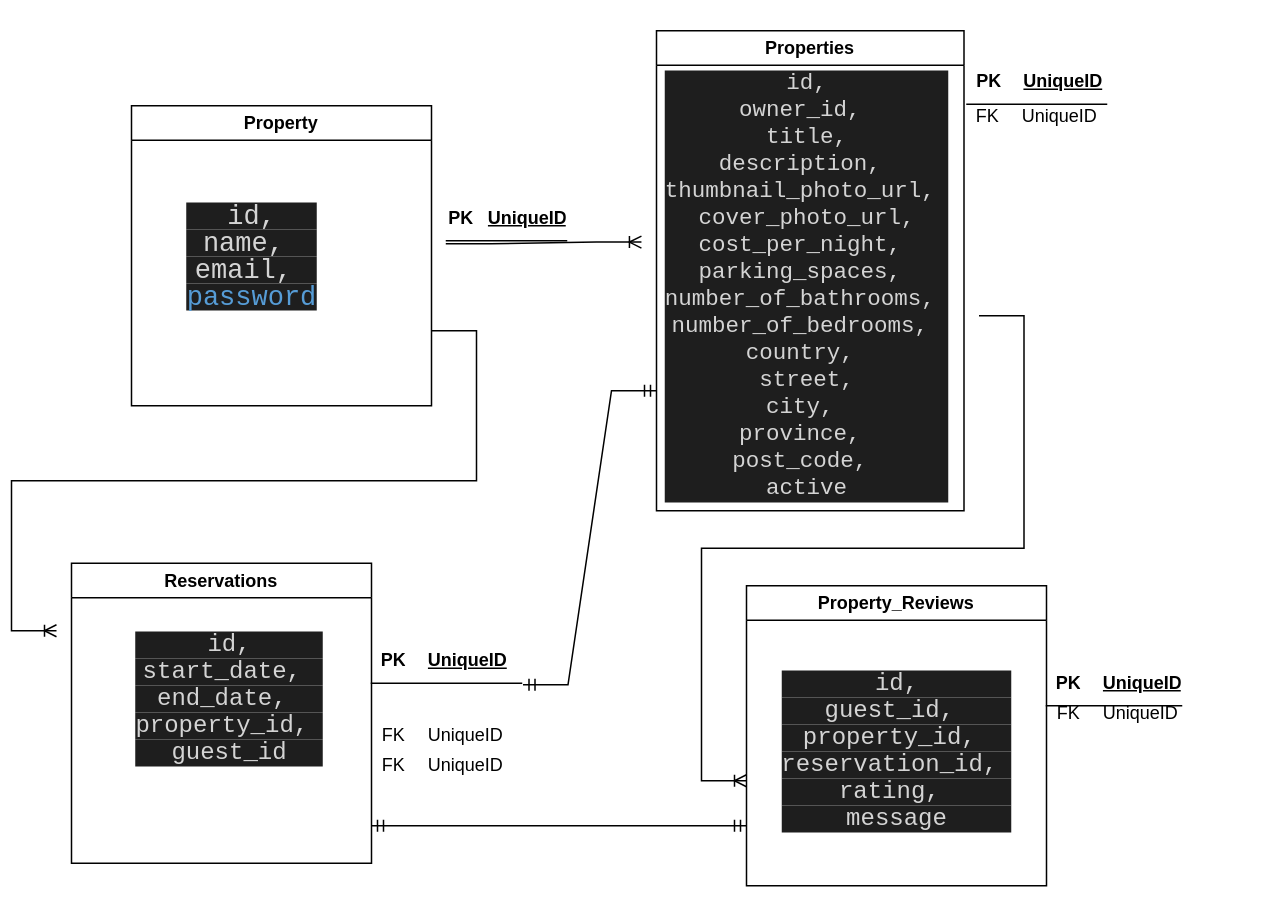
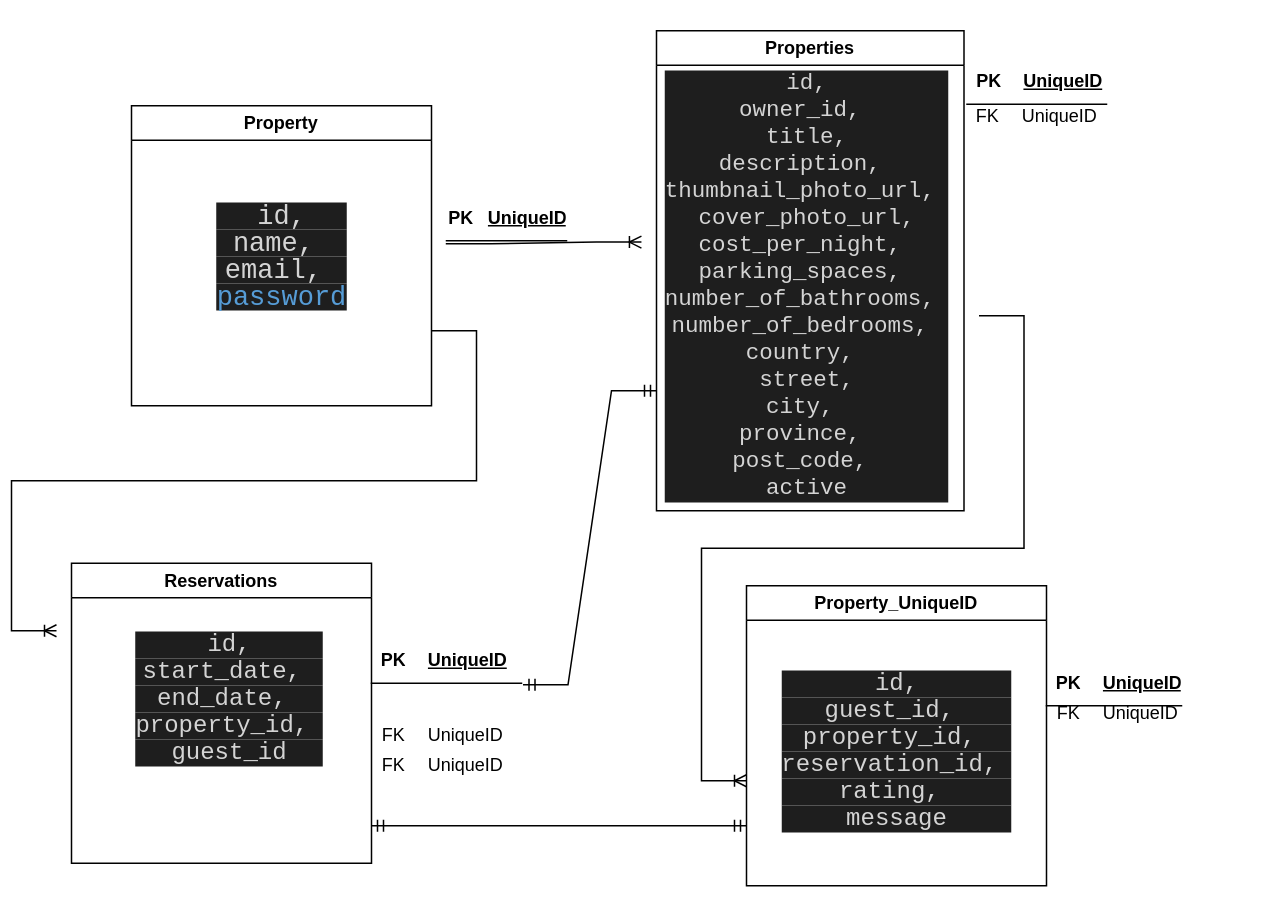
- <mxCell id="3" value="&lt;div style=&quot;color: rgb(212, 212, 212); background-color: rgb(30, 30, 30); font-family: &amp;quot;Fira Code&amp;quot;, Menlo, Monaco, &amp;quot;Courier New&amp;quot;, monospace, Menlo, Monaco, &amp;quot;Courier New&amp;quot;, monospace; line-height: 18px; font-size: 18px;&quot;&gt;id,&lt;/div&gt;&lt;div style=&quot;color: rgb(212, 212, 212); background-color: rgb(30, 30, 30); font-family: &amp;quot;Fira Code&amp;quot;, Menlo, Monaco, &amp;quot;Courier New&amp;quot;, monospace, Menlo, Monaco, &amp;quot;Courier New&amp;quot;, monospace; line-height: 18px; font-size: 18px;&quot;&gt;name,&amp;nbsp;&lt;/div&gt;&lt;div style=&quot;color: rgb(212, 212, 212); background-color: rgb(30, 30, 30); font-family: &amp;quot;Fira Code&amp;quot;, Menlo, Monaco, &amp;quot;Courier New&amp;quot;, monospace, Menlo, Monaco, &amp;quot;Courier New&amp;quot;, monospace; line-height: 18px; font-size: 18px;&quot;&gt;email,&amp;nbsp;&lt;/div&gt;&lt;div style=&quot;color: rgb(212, 212, 212); background-color: rgb(30, 30, 30); font-family: &amp;quot;Fira Code&amp;quot;, Menlo, Monaco, &amp;quot;Courier New&amp;quot;, monospace, Menlo, Monaco, &amp;quot;Courier New&amp;quot;, monospace; line-height: 18px; font-size: 18px;&quot;&gt;&lt;span style=&quot;color: rgb(86, 156, 214); font-size: 18px;&quot;&gt;password&lt;/span&gt;&lt;/div&gt;" style="text;html=1;align=center;verticalAlign=middle;resizable=0;points=[];autosize=1;strokeColor=none;fillColor=none;fontSize=18;" vertex="1" parent="2"><mxGeometry x="25" y="55" width="110" height="90" as="geometry" /></mxCell>
+ <mxCell id="3" value="&lt;div style=&quot;color: rgb(212, 212, 212); background-color: rgb(30, 30, 30); font-family: &amp;quot;Fira Code&amp;quot;, Menlo, Monaco, &amp;quot;Courier New&amp;quot;, monospace, Menlo, Monaco, &amp;quot;Courier New&amp;quot;, monospace; line-height: 18px; font-size: 18px;&quot;&gt;id,&lt;/div&gt;&lt;div style=&quot;color: rgb(212, 212, 212); background-color: rgb(30, 30, 30); font-family: &amp;quot;Fira Code&amp;quot;, Menlo, Monaco, &amp;quot;Courier New&amp;quot;, monospace, Menlo, Monaco, &amp;quot;Courier New&amp;quot;, monospace; line-height: 18px; font-size: 18px;&quot;&gt;name,&amp;nbsp;&lt;/div&gt;&lt;div style=&quot;color: rgb(212, 212, 212); background-color: rgb(30, 30, 30); font-family: &amp;quot;Fira Code&amp;quot;, Menlo, Monaco, &amp;quot;Courier New&amp;quot;, monospace, Menlo, Monaco, &amp;quot;Courier New&amp;quot;, monospace; line-height: 18px; font-size: 18px;&quot;&gt;email,&amp;nbsp;&lt;/div&gt;&lt;div style=&quot;color: rgb(212, 212, 212); background-color: rgb(30, 30, 30); font-family: &amp;quot;Fira Code&amp;quot;, Menlo, Monaco, &amp;quot;Courier New&amp;quot;, monospace, Menlo, Monaco, &amp;quot;Courier New&amp;quot;, monospace; line-height: 18px; font-size: 18px;&quot;&gt;&lt;span style=&quot;color: rgb(86, 156, 214); font-size: 18px;&quot;&gt;password&lt;/span&gt;&lt;/div&gt;" style="text;html=1;align=center;verticalAlign=middle;resizable=0;points=[];autosize=1;strokeColor=none;fillColor=none;fontSize=18;" vertex="1" parent="2"><mxGeometry x="45" y="55" width="110" height="90" as="geometry" /></mxCell>
- <mxCell id="8" value="Property_Reviews" style="swimlane;whiteSpace=wrap;html=1;" vertex="1" parent="1"><mxGeometry x="480" y="390" width="200" height="200" as="geometry" /></mxCell>
+ <mxCell id="8" value="Property_UniqueID" style="swimlane;whiteSpace=wrap;html=1;" vertex="1" parent="1"><mxGeometry x="480" y="390" width="200" height="200" as="geometry" /></mxCell>
